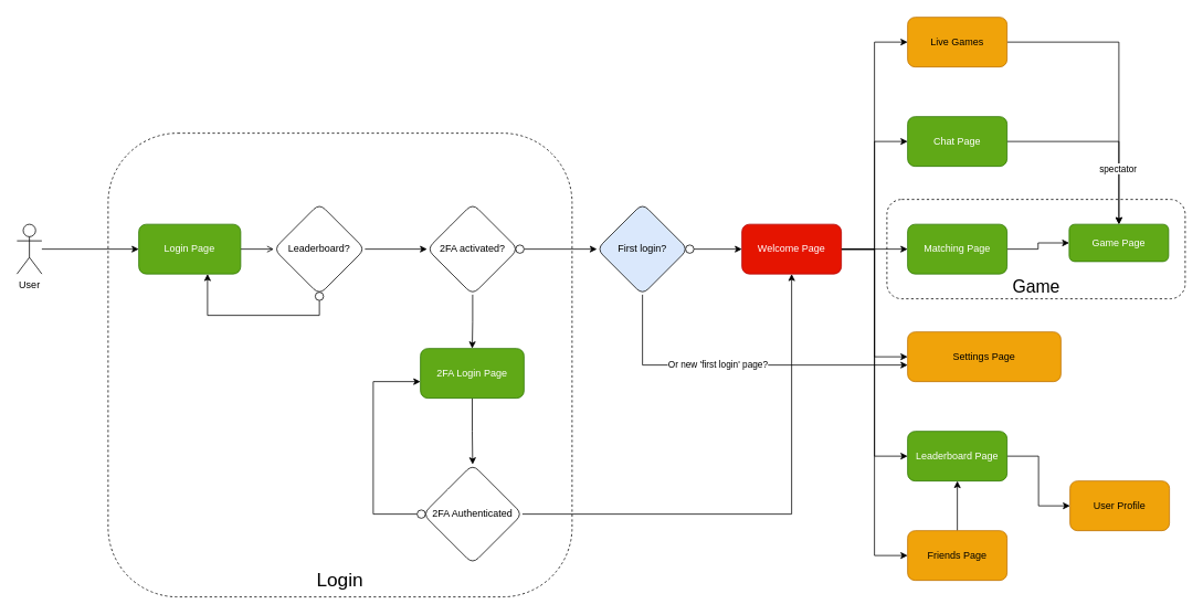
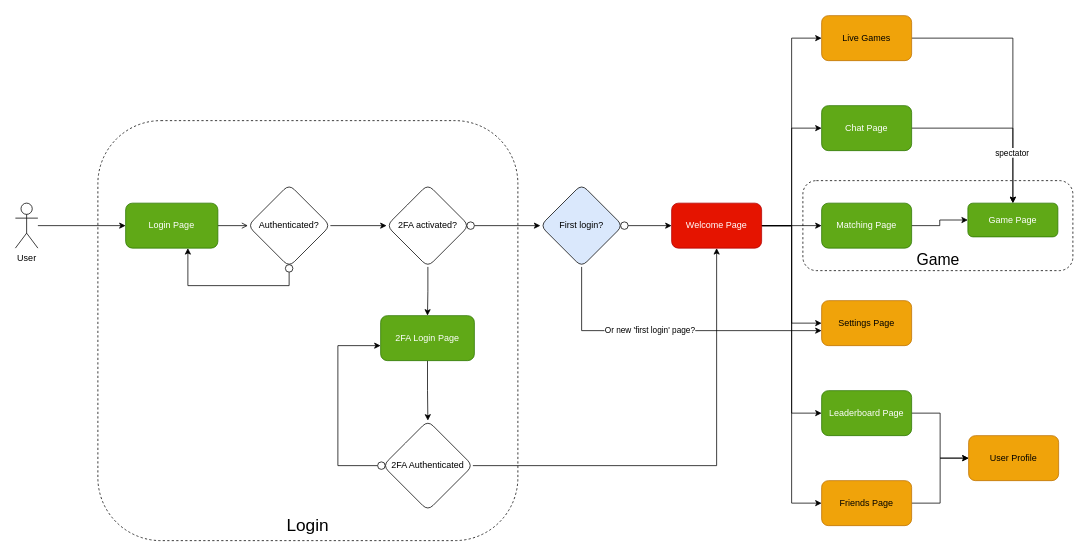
- <mxCell id="5" value="Leaderboard?" style="rhombus;whiteSpace=wrap;html=1;rounded=1;" parent="1" vertex="1"><mxGeometry x="330" y="245" width="110" height="110" as="geometry" /></mxCell>
+ <mxCell id="5" value="Authenticated?" style="rhombus;whiteSpace=wrap;html=1;rounded=1;" parent="1" vertex="1"><mxGeometry x="330" y="245" width="110" height="110" as="geometry" /></mxCell>
- <mxCell id="30" value="Settings Page" style="whiteSpace=wrap;html=1;rounded=1;fillColor=#f0a30a;fontColor=#000000;strokeColor=#BD7000;" parent="1" vertex="1"><mxGeometry x="1095" y="400" width="185" height="60" as="geometry" /></mxCell>
+ <mxCell id="30" value="Settings Page" style="whiteSpace=wrap;html=1;rounded=1;fillColor=#f0a30a;fontColor=#000000;strokeColor=#BD7000;" parent="1" vertex="1"><mxGeometry x="1095" y="400" width="120" height="60" as="geometry" /></mxCell>
- <mxCell id="34" style="edgeStyle=orthogonalEdgeStyle;rounded=0;orthogonalLoop=1;jettySize=auto;html=1;" parent="1" source="35" target="32" edge="1"><mxGeometry relative="1" as="geometry" /></mxCell>
+ <mxCell id="34" style="edgeStyle=orthogonalEdgeStyle;rounded=0;orthogonalLoop=1;jettySize=auto;html=1;" parent="1" source="35" target="33" edge="1"><mxGeometry relative="1" as="geometry" /></mxCell>
